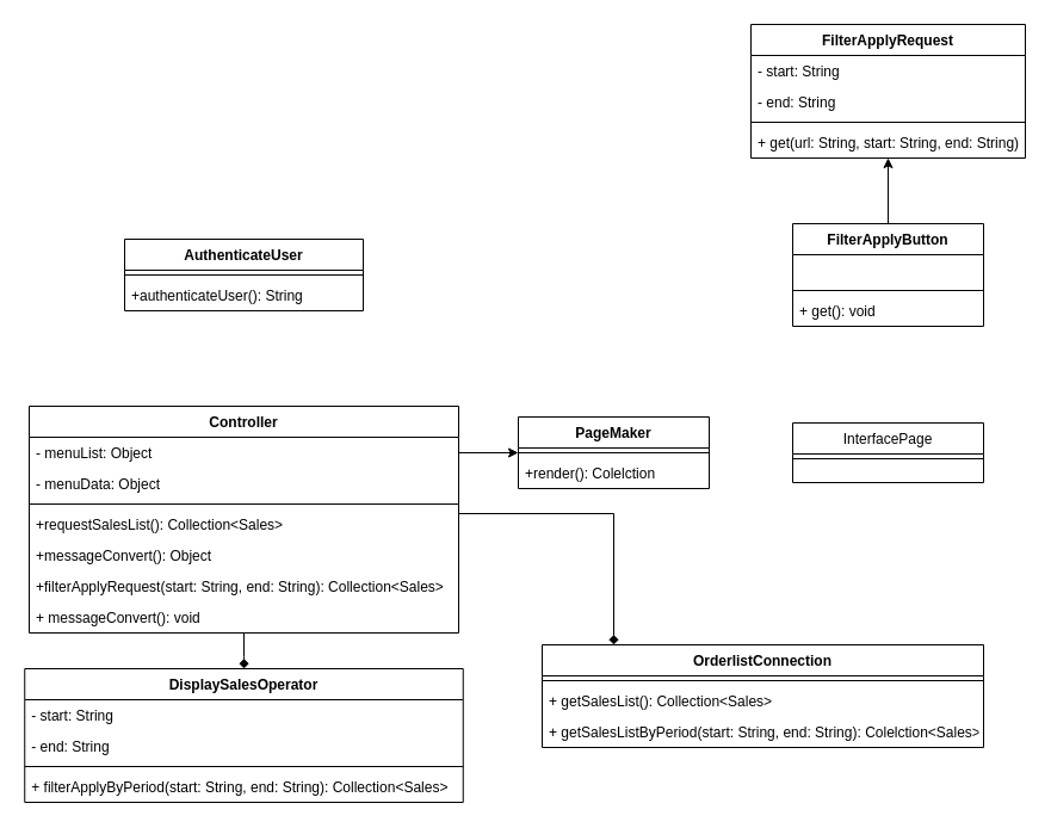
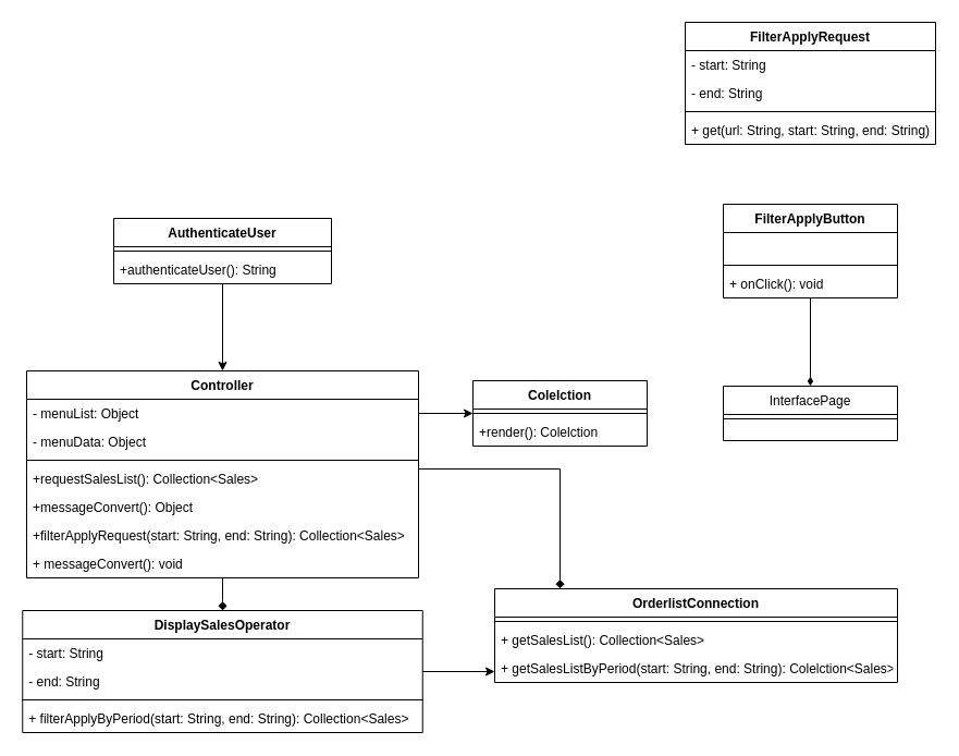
- <mxCell id="31" style="edgeStyle=orthogonalEdgeStyle;rounded=0;orthogonalLoop=1;jettySize=auto;html=1;endArrow=classic;endFill=1;endSize=6;" parent="1" source="32" target="26" edge="1"><mxGeometry relative="1" as="geometry" /></mxCell>
- <mxCell id="35" value="+ get(): void" style="text;strokeColor=none;fillColor=none;align=left;verticalAlign=top;spacingLeft=4;spacingRight=4;overflow=hidden;rotatable=0;points=[[0,0.5],[1,0.5]];portConstraint=eastwest;" parent="32" vertex="1"><mxGeometry y="60" width="160" height="26" as="geometry" /></mxCell>
+ <mxCell id="35" value="+ onClick(): void" style="text;strokeColor=none;fillColor=none;align=left;verticalAlign=top;spacingLeft=4;spacingRight=4;overflow=hidden;rotatable=0;points=[[0,0.5],[1,0.5]];portConstraint=eastwest;" parent="32" vertex="1"><mxGeometry y="60" width="160" height="26" as="geometry" /></mxCell>
+ <mxCell id="15" style="edgeStyle=orthogonalEdgeStyle;rounded=0;orthogonalLoop=1;jettySize=auto;html=1;" parent="1" source="36" target="18" edge="1"><mxGeometry relative="1" as="geometry" /></mxCell>
+ <mxCell id="42" value="" style="endArrow=diamondThin;endFill=1;endSize=6;html=1;" parent="1" source="32" target="40" edge="1"><mxGeometry width="160" relative="1" as="geometry"><mxPoint x="638" y="310" as="sourcePoint" /><mxPoint x="798" y="310" as="targetPoint" /></mxGeometry></mxCell>
- <mxCell id="12" value="PageMaker" style="swimlane;fontStyle=1;align=center;verticalAlign=top;childLayout=stackLayout;horizontal=1;startSize=26;horizontalStack=0;resizeParent=1;resizeParentMax=0;resizeLast=0;collapsible=1;marginBottom=0;" parent="1" vertex="1"><mxGeometry x="434" y="349" width="160" height="60" as="geometry" /></mxCell>
+ <mxCell id="12" value="Colelction" style="swimlane;fontStyle=1;align=center;verticalAlign=top;childLayout=stackLayout;horizontal=1;startSize=26;horizontalStack=0;resizeParent=1;resizeParentMax=0;resizeLast=0;collapsible=1;marginBottom=0;" parent="1" vertex="1"><mxGeometry x="434" y="349" width="160" height="60" as="geometry" /></mxCell>
+ <mxCell id="6" style="edgeStyle=orthogonalEdgeStyle;rounded=0;orthogonalLoop=1;jettySize=auto;html=1;endArrow=classic;endFill=1;endSize=6;" parent="1" source="7" target="2" edge="1"><mxGeometry relative="1" as="geometry"><Array as="points"><mxPoint x="374" y="583" /><mxPoint x="374" y="583" /></Array></mxGeometry></mxCell>
